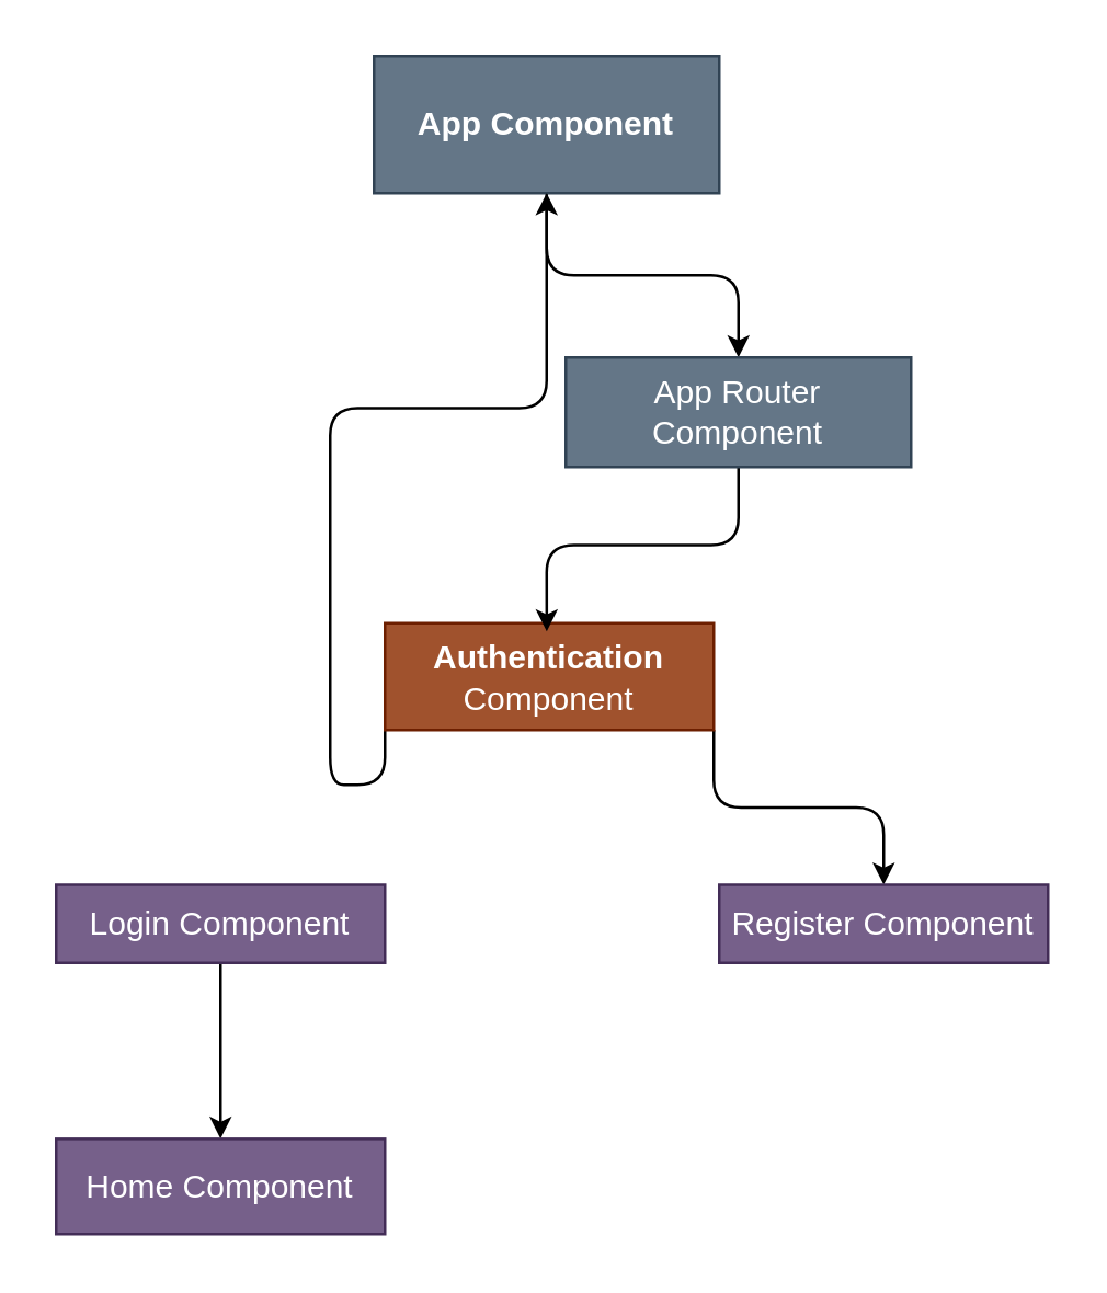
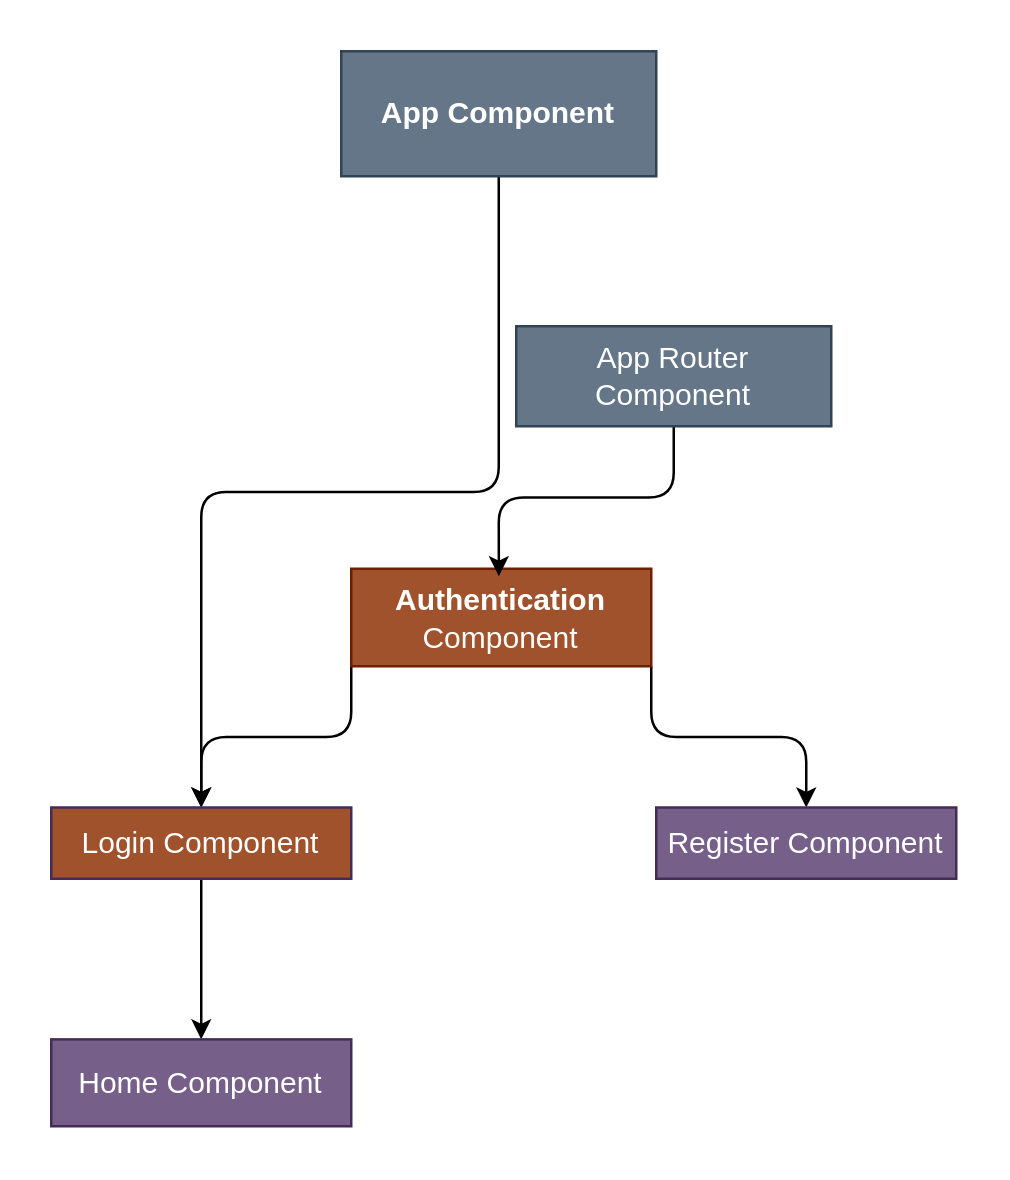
- <mxCell id="2" style="edgeStyle=orthogonalEdgeStyle;rounded=1;sketch=0;orthogonalLoop=1;jettySize=auto;html=1;exitX=0.5;exitY=1;exitDx=0;exitDy=0;entryX=0.5;entryY=0;entryDx=0;entryDy=0;shadow=0;endSize=5;strokeColor=#000000;fillColor=#FF3333;" edge="1" parent="1" source="3" target="9"><mxGeometry relative="1" as="geometry" /></mxCell>
+ <mxCell id="2" style="edgeStyle=orthogonalEdgeStyle;rounded=1;sketch=0;orthogonalLoop=1;jettySize=auto;html=1;exitX=0.5;exitY=1;exitDx=0;exitDy=0;shadow=0;endSize=5;strokeColor=#000000;fillColor=#FF3333;" edge="1" parent="1" source="3" target="11"><mxGeometry relative="1" as="geometry" /></mxCell>
- <mxCell id="5" style="edgeStyle=orthogonalEdgeStyle;rounded=1;sketch=0;orthogonalLoop=1;jettySize=auto;html=1;exitX=0;exitY=1;exitDx=0;exitDy=0;shadow=0;endSize=5;strokeColor=#000000;fillColor=#FF3333;" edge="1" parent="1" source="6" target="3"><mxGeometry relative="1" as="geometry" /></mxCell>
+ <mxCell id="5" style="edgeStyle=orthogonalEdgeStyle;rounded=1;sketch=0;orthogonalLoop=1;jettySize=auto;html=1;exitX=0;exitY=1;exitDx=0;exitDy=0;entryX=0.5;entryY=0;entryDx=0;entryDy=0;shadow=0;endSize=5;strokeColor=#000000;fillColor=#FF3333;" edge="1" parent="1" source="6" target="11"><mxGeometry relative="1" as="geometry" /></mxCell>
- <mxCell id="11" value="Login Component" style="rounded=0;whiteSpace=wrap;html=1;fillColor=#76608a;strokeColor=#432D57;fontColor=#ffffff;" vertex="1" parent="1"><mxGeometry x="20" y="322.5" width="120" height="28.5" as="geometry" /></mxCell>
+ <mxCell id="11" value="Login Component" style="rounded=0;whiteSpace=wrap;html=1;fillColor=#a0522d;strokeColor=#432D57;fontColor=#ffffff;" vertex="1" parent="1"><mxGeometry x="20" y="322.5" width="120" height="28.5" as="geometry" /></mxCell>
